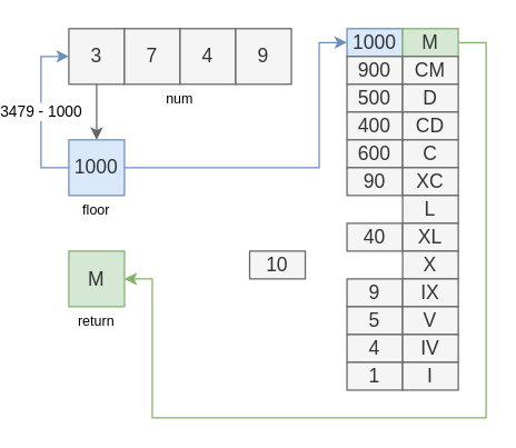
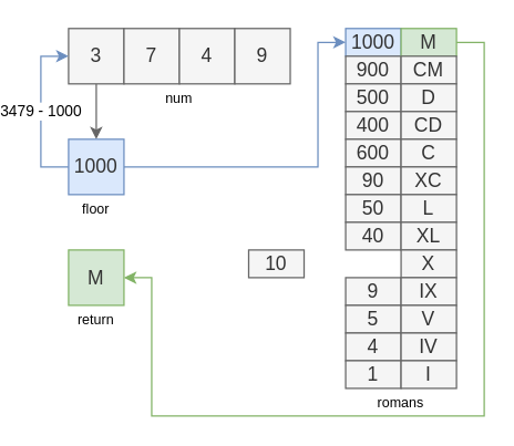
+ <mxCell id="9" value="50" style="text;html=1;align=center;verticalAlign=middle;whiteSpace=wrap;rounded=0;fillColor=#f5f5f5;strokeColor=#666666;fontSize=14;fontColor=#333333;" vertex="1" parent="1"><mxGeometry x="220" y="140" width="40" height="20" as="geometry" /></mxCell>
+ <mxCell id="3" value="romans" style="text;html=1;align=center;verticalAlign=middle;whiteSpace=wrap;rounded=0;fontSize=10;" parent="1" vertex="1"><mxGeometry x="220" y="280" width="80" height="20" as="geometry" /></mxCell>
